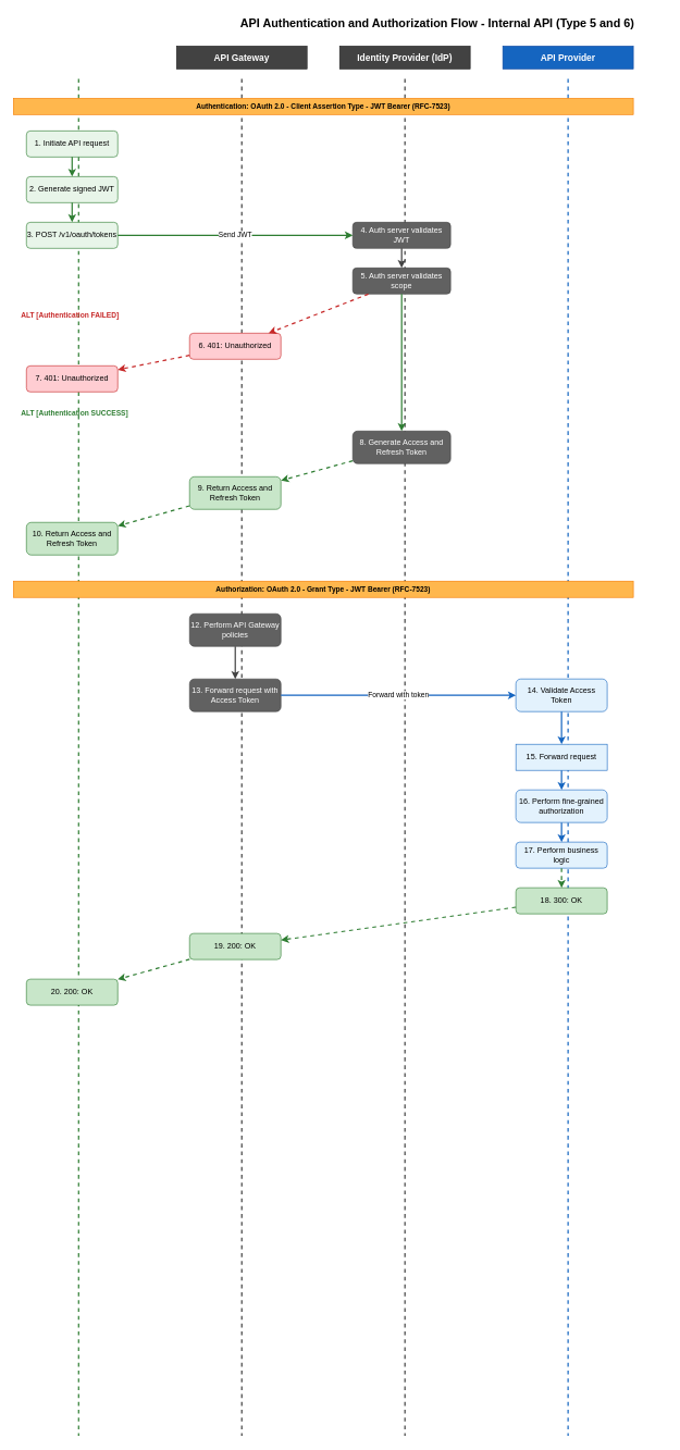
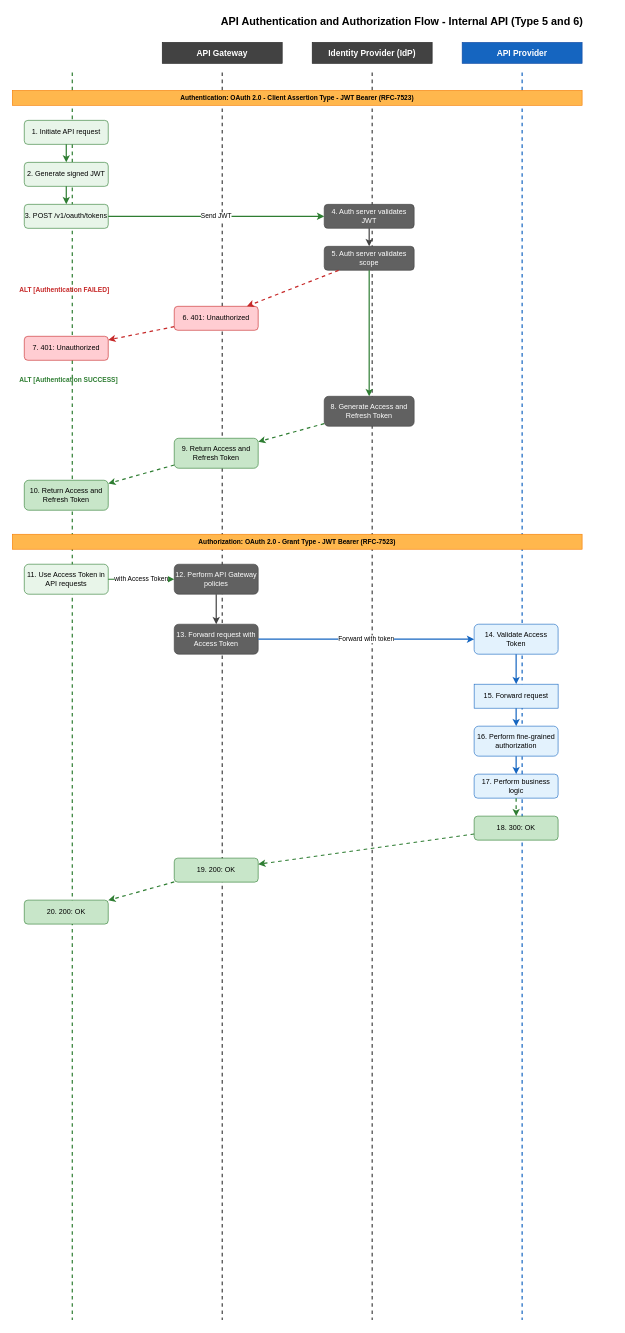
+ <mxCell id="33" value="11. Use Access Token in API requests" style="rounded=1;whiteSpace=wrap;html=1;fillColor=#E8F5E9;strokeColor=#2E7D32;" vertex="1" parent="1"><mxGeometry x="40" y="940" width="140" height="50" as="geometry" /></mxCell>
+ <mxCell id="35" value="with Access Token" style="endArrow=classic;html=1;strokeWidth=2;strokeColor=#2E7D32;" edge="1" parent="1" source="33" target="34"><mxGeometry width="50" height="50" relative="1" as="geometry"><mxPoint x="180" y="965" as="sourcePoint" /><mxPoint x="290" y="965" as="targetPoint" /></mxGeometry></mxCell>
